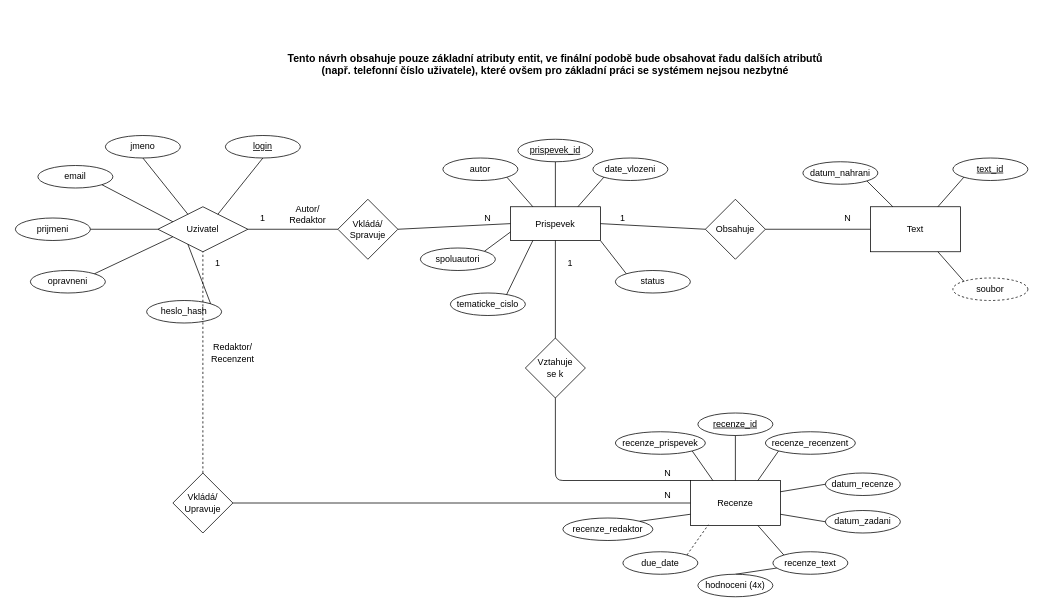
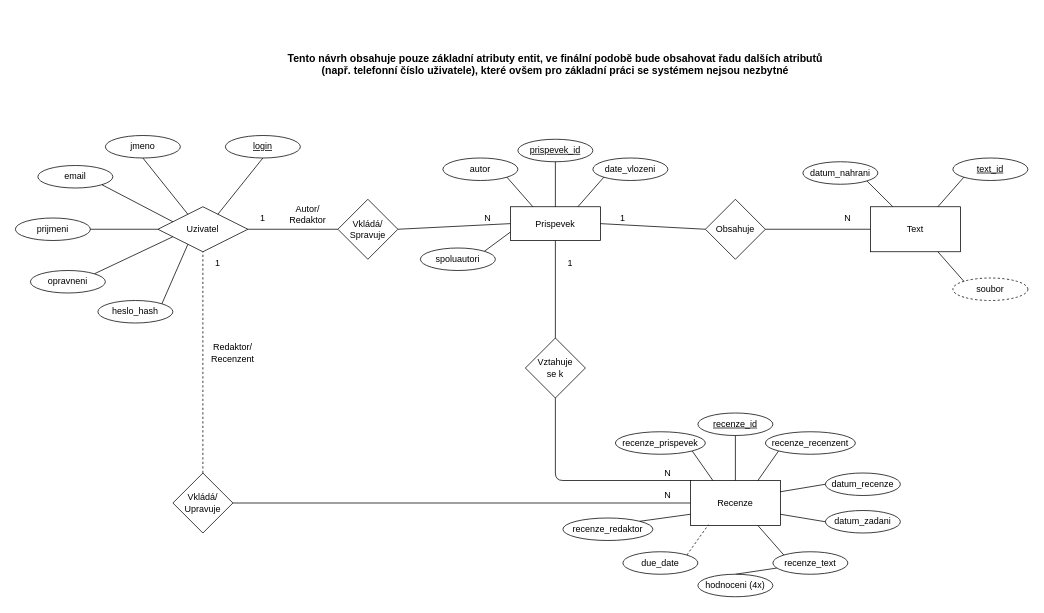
- <mxCell id="21" value="" style="endArrow=none;html=1;entryX=1;entryY=1;entryDx=0;entryDy=0;exitX=0;exitY=0;exitDx=0;exitDy=0;" edge="1" parent="1" source="19" target="16"><mxGeometry width="50" height="50" relative="1" as="geometry"><mxPoint x="590" y="355" as="sourcePoint" /><mxPoint x="660.711" y="305" as="targetPoint" /></mxGeometry></mxCell>
- <mxCell id="35" value="" style="endArrow=none;html=1;entryX=0.25;entryY=1;entryDx=0;entryDy=0;exitX=0.75;exitY=0.067;exitDx=0;exitDy=0;exitPerimeter=0;" edge="1" parent="1" source="34" target="16"><mxGeometry width="50" height="50" relative="1" as="geometry"><mxPoint x="420" y="590" as="sourcePoint" /><mxPoint x="470" y="540" as="targetPoint" /></mxGeometry></mxCell>
- <mxCell id="19" value="status" style="ellipse;whiteSpace=wrap;html=1;" vertex="1" parent="1"><mxGeometry x="820" y="360" width="100" height="30" as="geometry" /></mxCell>
- <mxCell id="34" value="tematicke_cislo" style="ellipse;whiteSpace=wrap;html=1;" vertex="1" parent="1"><mxGeometry x="600" y="390" width="100" height="30" as="geometry" /></mxCell>
- <mxCell id="8" value="heslo_hash" style="ellipse;whiteSpace=wrap;html=1;" vertex="1" parent="1"><mxGeometry x="195" y="400" width="100" height="30" as="geometry" /></mxCell>
+ <mxCell id="8" value="heslo_hash" style="ellipse;whiteSpace=wrap;html=1;" vertex="1" parent="1"><mxGeometry x="130" y="400" width="100" height="30" as="geometry" /></mxCell>
